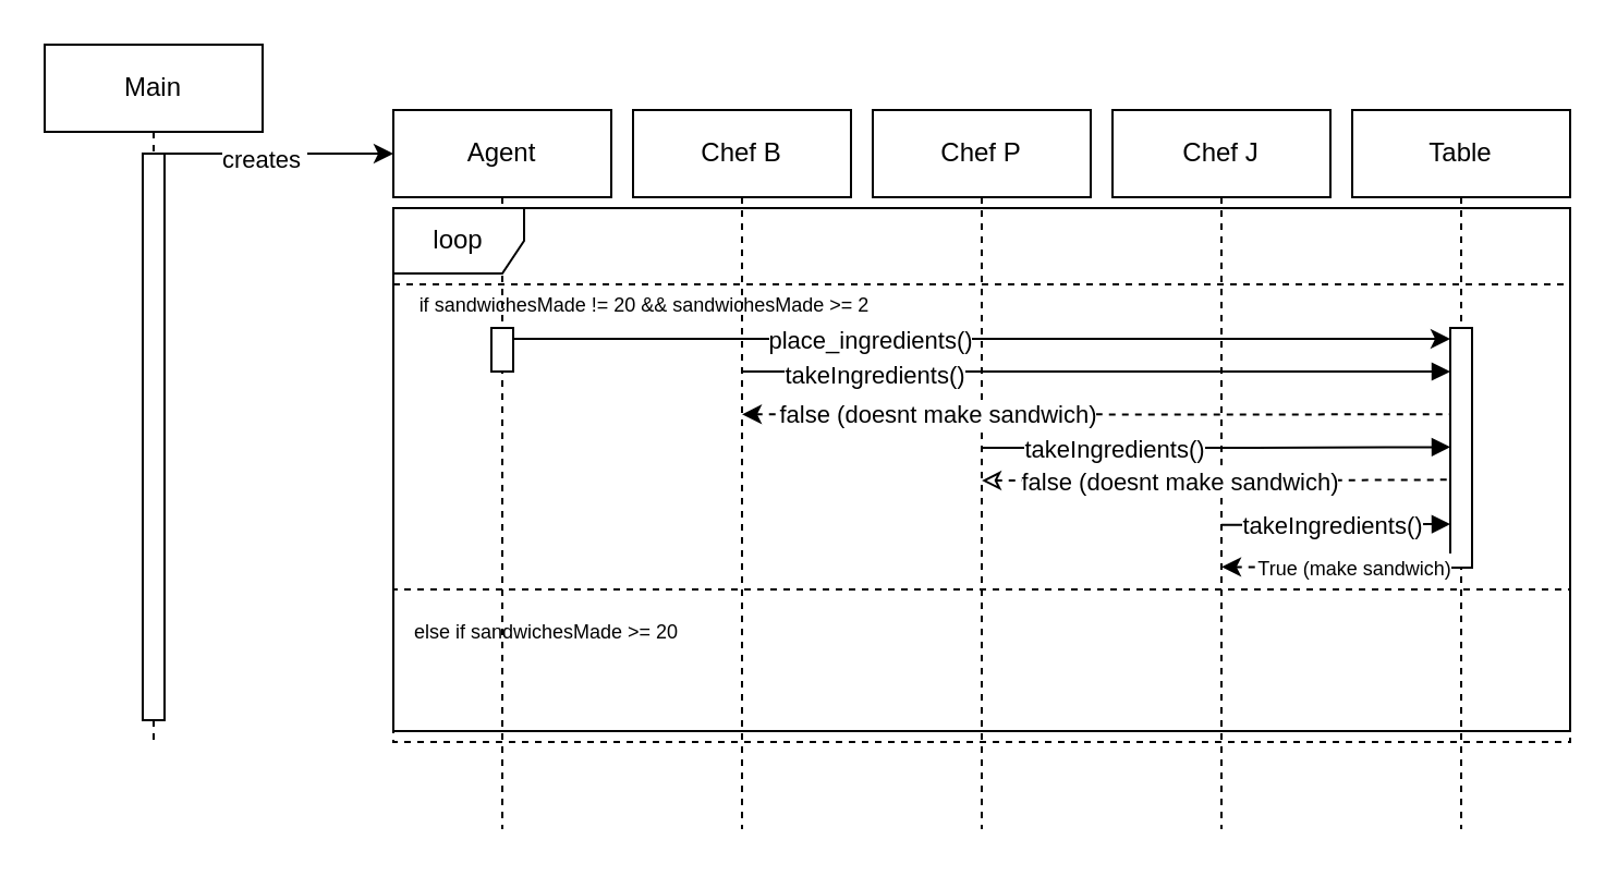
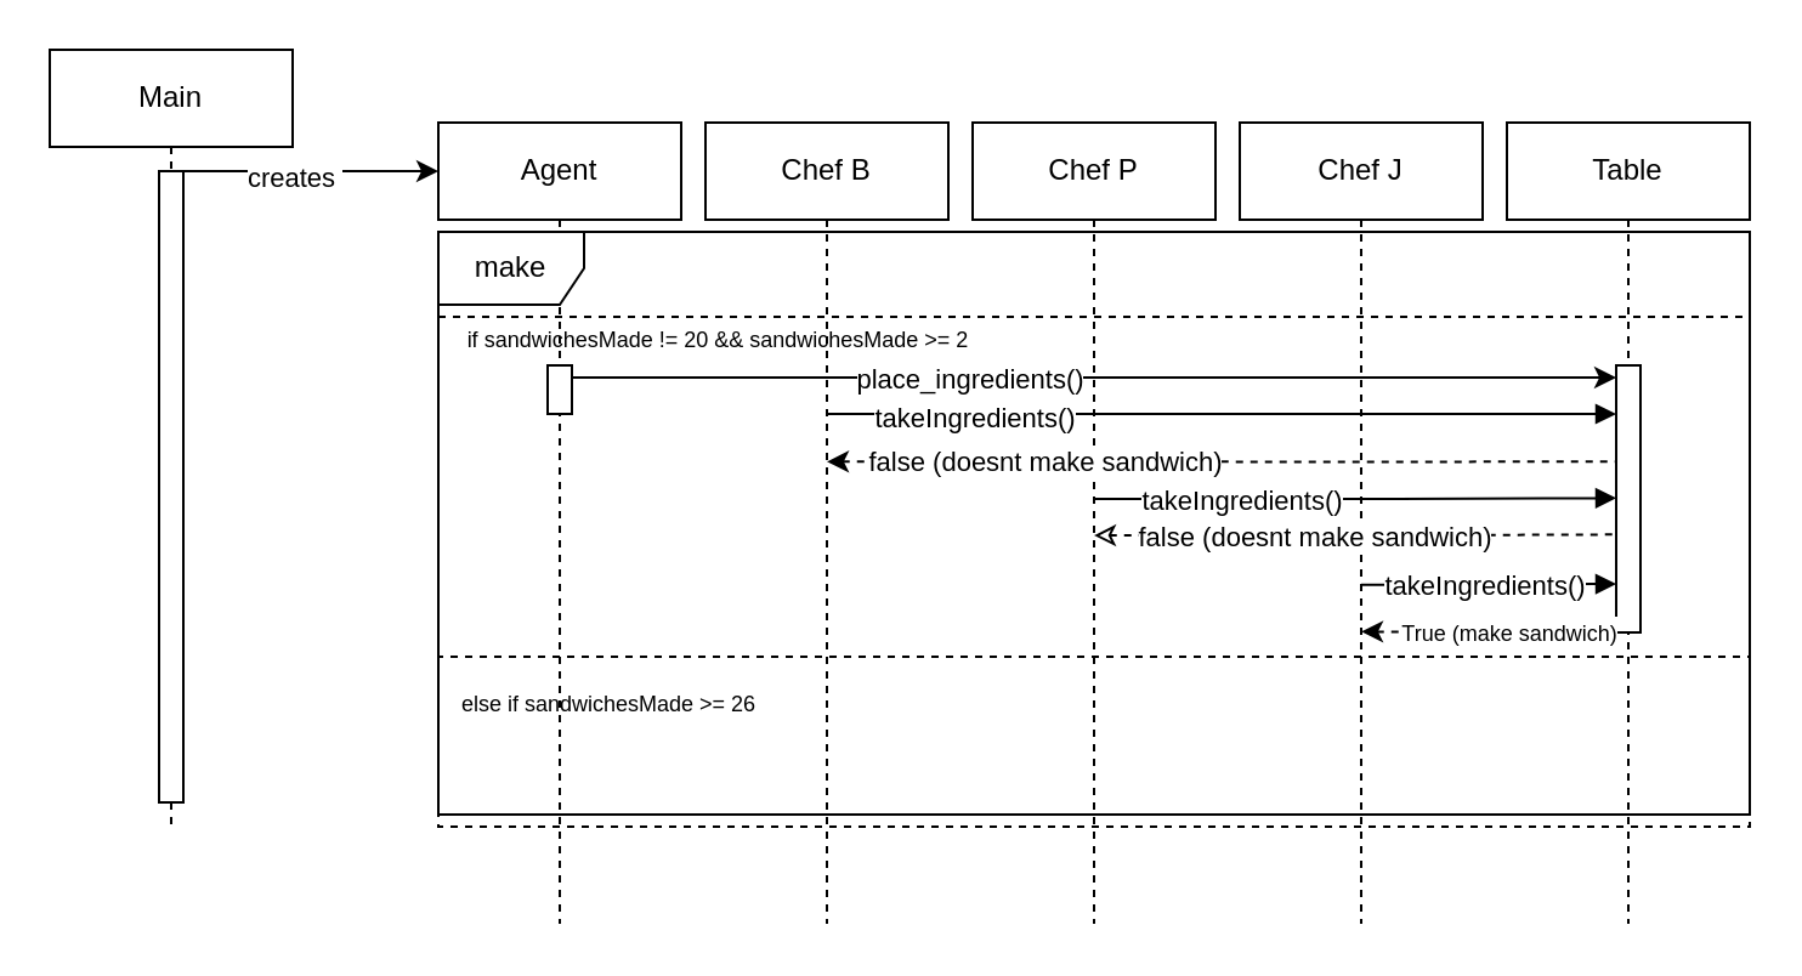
- <mxCell id="13" value="loop" style="shape=umlFrame;whiteSpace=wrap;html=1;pointerEvents=0;" parent="1" vertex="1"><mxGeometry x="180" y="95" width="540" height="240" as="geometry" /></mxCell>
+ <mxCell id="13" value="make" style="shape=umlFrame;whiteSpace=wrap;html=1;pointerEvents=0;" parent="1" vertex="1"><mxGeometry x="180" y="95" width="540" height="240" as="geometry" /></mxCell>
- <mxCell id="16" value="else if sandwichesMade &amp;gt;= 20" style="text;html=1;align=center;verticalAlign=middle;resizable=0;points=[];autosize=1;strokeColor=none;fillColor=none;fontSize=9;" parent="1" vertex="1"><mxGeometry x="180" y="280" width="140" height="20" as="geometry" /></mxCell>
+ <mxCell id="16" value="else if sandwichesMade &amp;gt;= 26" style="text;html=1;align=center;verticalAlign=middle;resizable=0;points=[];autosize=1;strokeColor=none;fillColor=none;fontSize=9;" parent="1" vertex="1"><mxGeometry x="180" y="280" width="140" height="20" as="geometry" /></mxCell>
